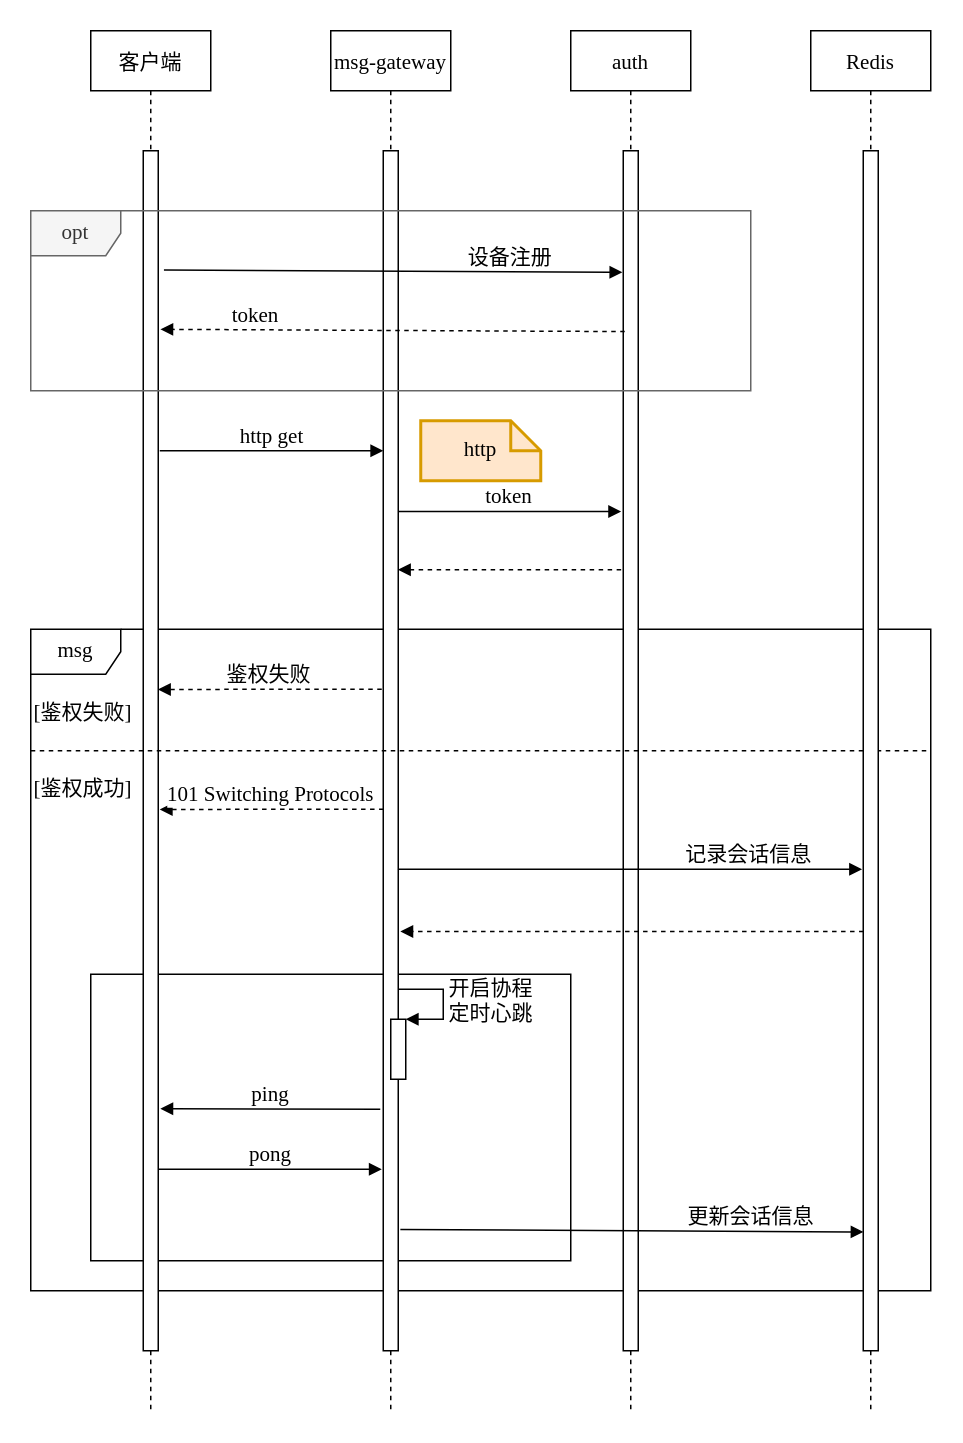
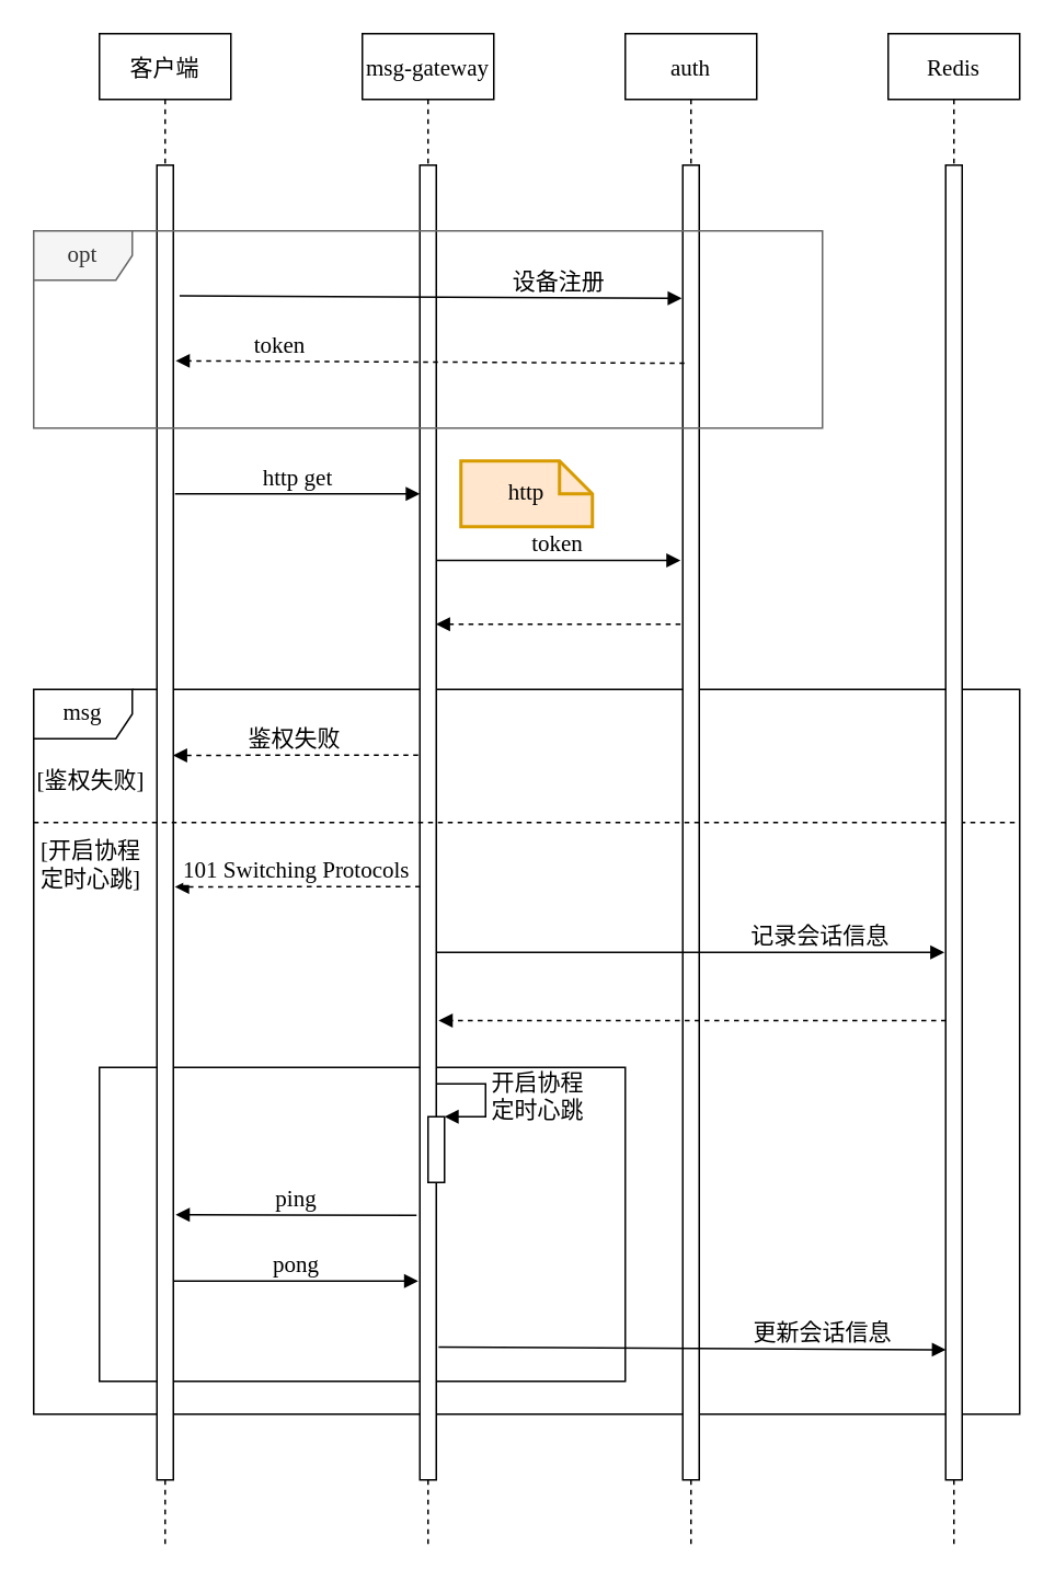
- <mxCell id="18" value="[鉴权成功]" style="text;html=1;strokeColor=none;fillColor=none;align=center;verticalAlign=middle;whiteSpace=wrap;rounded=0;fontFamily=Times New Roman;fontSize=14;" parent="1" vertex="1"><mxGeometry x="20" y="503" width="70" height="46" as="geometry" /></mxCell>
+ <mxCell id="18" value="[开启协程定时心跳]" style="text;html=1;strokeColor=none;fillColor=none;align=center;verticalAlign=middle;whiteSpace=wrap;rounded=0;fontFamily=Times New Roman;fontSize=14;" parent="1" vertex="1"><mxGeometry x="20" y="503" width="70" height="46" as="geometry" /></mxCell>
